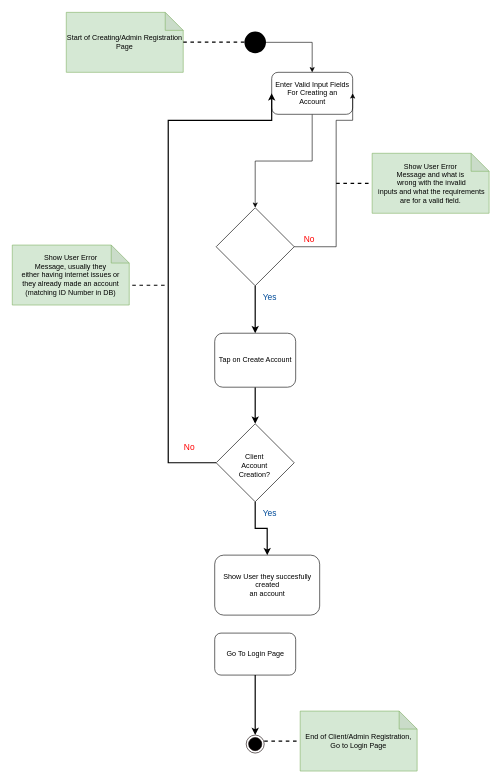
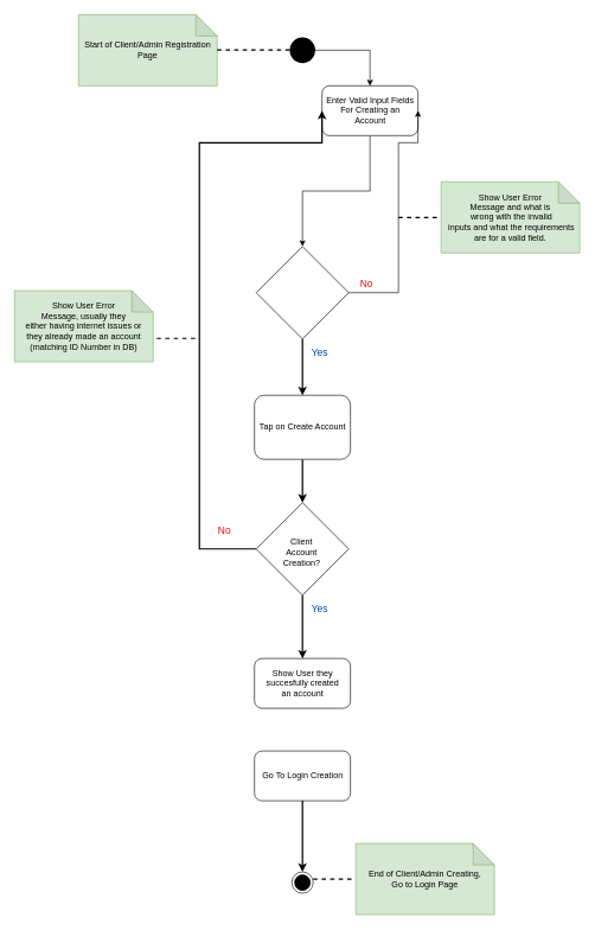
- <mxCell id="12" value="Start of Creating/Admin Registration Page" style="shape=note;whiteSpace=wrap;html=1;backgroundOutline=1;darkOpacity=0.05;strokeColor=#82b366;strokeWidth=1;fillColor=#d5e8d4;align=center;" vertex="1" parent="1"><mxGeometry x="110" y="20" width="195" height="100" as="geometry" /></mxCell>
+ <mxCell id="12" value="Start of Client/Admin Registration Page" style="shape=note;whiteSpace=wrap;html=1;backgroundOutline=1;darkOpacity=0.05;strokeColor=#82b366;strokeWidth=1;fillColor=#d5e8d4;align=center;" vertex="1" parent="1"><mxGeometry x="110" y="20" width="195" height="100" as="geometry" /></mxCell>
- <mxCell id="24" value="Show User they succesfully created&lt;br&gt;an account" style="rounded=1;whiteSpace=wrap;html=1;strokeColor=#000000;strokeWidth=1;fillColor=#FFFFFF;" vertex="1" parent="1"><mxGeometry x="357.5" y="925" width="175" height="100" as="geometry" /></mxCell>
+ <mxCell id="24" value="Show User they succesfully created&lt;br&gt;an account" style="rounded=1;whiteSpace=wrap;html=1;strokeColor=#000000;strokeWidth=1;fillColor=#FFFFFF;" vertex="1" parent="1"><mxGeometry x="357.5" y="925" width="135" height="70" as="geometry" /></mxCell>
- <mxCell id="26" value="Go To Login Page" style="rounded=1;whiteSpace=wrap;html=1;strokeColor=#000000;strokeWidth=1;fillColor=#FFFFFF;" vertex="1" parent="1"><mxGeometry x="357.5" y="1055" width="135" height="70" as="geometry" /></mxCell>
+ <mxCell id="26" value="Go To Login Creation" style="rounded=1;whiteSpace=wrap;html=1;strokeColor=#000000;strokeWidth=1;fillColor=#FFFFFF;" vertex="1" parent="1"><mxGeometry x="357.5" y="1055" width="135" height="70" as="geometry" /></mxCell>
- <mxCell id="28" value="End of Client/Admin Registration,&lt;br&gt;Go to Login Page" style="shape=note;whiteSpace=wrap;html=1;backgroundOutline=1;darkOpacity=0.05;strokeColor=#82b366;strokeWidth=1;fillColor=#d5e8d4;align=center;" vertex="1" parent="1"><mxGeometry x="500" y="1185" width="195" height="100" as="geometry" /></mxCell>
+ <mxCell id="28" value="End of Client/Admin Creating,&lt;br&gt;Go to Login Page" style="shape=note;whiteSpace=wrap;html=1;backgroundOutline=1;darkOpacity=0.05;strokeColor=#82b366;strokeWidth=1;fillColor=#d5e8d4;align=center;" vertex="1" parent="1"><mxGeometry x="500" y="1185" width="195" height="100" as="geometry" /></mxCell>
